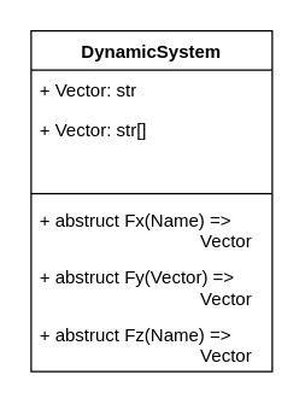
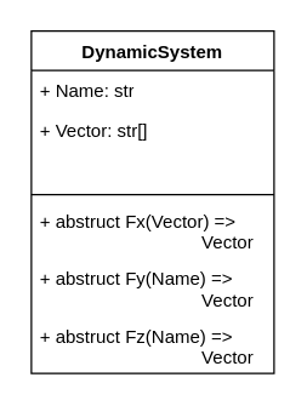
- <mxCell id="3" value="+ Vector: str" style="text;strokeColor=none;fillColor=none;align=left;verticalAlign=top;spacingLeft=4;spacingRight=4;overflow=hidden;rotatable=0;points=[[0,0.5],[1,0.5]];portConstraint=eastwest;whiteSpace=wrap;html=1;" vertex="1" parent="2"><mxGeometry y="26" width="160" height="26" as="geometry" /></mxCell>
+ <mxCell id="3" value="+ Name: str" style="text;strokeColor=none;fillColor=none;align=left;verticalAlign=top;spacingLeft=4;spacingRight=4;overflow=hidden;rotatable=0;points=[[0,0.5],[1,0.5]];portConstraint=eastwest;whiteSpace=wrap;html=1;" vertex="1" parent="2"><mxGeometry y="26" width="160" height="26" as="geometry" /></mxCell>
- <mxCell id="7" value="+ abstruct Fx(Name) =&amp;gt; &lt;span style=&quot;white-space: pre;&quot;&gt;&#09;&lt;/span&gt;&lt;span style=&quot;white-space: pre;&quot;&gt;&#09;&lt;/span&gt;&lt;span style=&quot;white-space: pre;&quot;&gt;&#09;&lt;/span&gt;&lt;span style=&quot;white-space: pre;&quot;&gt;&#09;&lt;/span&gt;Vector" style="text;strokeColor=none;fillColor=none;align=left;verticalAlign=top;spacingLeft=4;spacingRight=4;overflow=hidden;rotatable=0;points=[[0,0.5],[1,0.5]];portConstraint=eastwest;whiteSpace=wrap;html=1;" vertex="1" parent="2"><mxGeometry y="112" width="160" height="38" as="geometry" /></mxCell>
+ <mxCell id="7" value="+ abstruct Fx(Vector) =&amp;gt; &lt;span style=&quot;white-space: pre;&quot;&gt;&#09;&lt;/span&gt;&lt;span style=&quot;white-space: pre;&quot;&gt;&#09;&lt;/span&gt;&lt;span style=&quot;white-space: pre;&quot;&gt;&#09;&lt;/span&gt;&lt;span style=&quot;white-space: pre;&quot;&gt;&#09;&lt;/span&gt;Vector" style="text;strokeColor=none;fillColor=none;align=left;verticalAlign=top;spacingLeft=4;spacingRight=4;overflow=hidden;rotatable=0;points=[[0,0.5],[1,0.5]];portConstraint=eastwest;whiteSpace=wrap;html=1;" vertex="1" parent="2"><mxGeometry y="112" width="160" height="38" as="geometry" /></mxCell>
- <mxCell id="8" value="+ abstruct Fy(Vector) =&amp;gt;&amp;nbsp;&#09;&lt;span style=&quot;border-color: var(--border-color);&quot;&gt;&lt;span style=&quot;white-space: pre;&quot;&gt;&amp;nbsp;&amp;nbsp;&amp;nbsp;&amp;nbsp;&lt;/span&gt;&lt;/span&gt;&lt;span style=&quot;border-color: var(--border-color);&quot;&gt;&lt;span style=&quot;white-space: pre;&quot;&gt;&amp;nbsp;&amp;nbsp;&amp;nbsp;&amp;nbsp;&lt;/span&gt;&lt;/span&gt;&lt;span style=&quot;border-color: var(--border-color);&quot;&gt;&lt;span style=&quot;white-space: pre;&quot;&gt;&amp;nbsp;&amp;nbsp;&amp;nbsp;&amp;nbsp;&lt;span style=&quot;white-space: pre;&quot;&gt;&#09;&lt;/span&gt;&lt;span style=&quot;white-space: pre;&quot;&gt;&#09;&lt;/span&gt;&lt;span style=&quot;white-space: pre;&quot;&gt;&#09;&lt;/span&gt;&lt;/span&gt;&lt;/span&gt;Vector" style="text;strokeColor=none;fillColor=none;align=left;verticalAlign=top;spacingLeft=4;spacingRight=4;overflow=hidden;rotatable=0;points=[[0,0.5],[1,0.5]];portConstraint=eastwest;whiteSpace=wrap;html=1;" vertex="1" parent="2"><mxGeometry y="150" width="160" height="38" as="geometry" /></mxCell>
+ <mxCell id="8" value="+ abstruct Fy(Name) =&amp;gt;&amp;nbsp;&#09;&lt;span style=&quot;border-color: var(--border-color);&quot;&gt;&lt;span style=&quot;white-space: pre;&quot;&gt;&amp;nbsp;&amp;nbsp;&amp;nbsp;&amp;nbsp;&lt;/span&gt;&lt;/span&gt;&lt;span style=&quot;border-color: var(--border-color);&quot;&gt;&lt;span style=&quot;white-space: pre;&quot;&gt;&amp;nbsp;&amp;nbsp;&amp;nbsp;&amp;nbsp;&lt;/span&gt;&lt;/span&gt;&lt;span style=&quot;border-color: var(--border-color);&quot;&gt;&lt;span style=&quot;white-space: pre;&quot;&gt;&amp;nbsp;&amp;nbsp;&amp;nbsp;&amp;nbsp;&lt;span style=&quot;white-space: pre;&quot;&gt;&#09;&lt;/span&gt;&lt;span style=&quot;white-space: pre;&quot;&gt;&#09;&lt;/span&gt;&lt;span style=&quot;white-space: pre;&quot;&gt;&#09;&lt;/span&gt;&lt;/span&gt;&lt;/span&gt;Vector" style="text;strokeColor=none;fillColor=none;align=left;verticalAlign=top;spacingLeft=4;spacingRight=4;overflow=hidden;rotatable=0;points=[[0,0.5],[1,0.5]];portConstraint=eastwest;whiteSpace=wrap;html=1;" vertex="1" parent="2"><mxGeometry y="150" width="160" height="38" as="geometry" /></mxCell>
